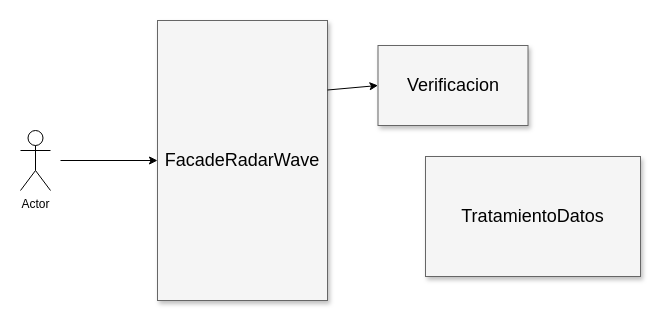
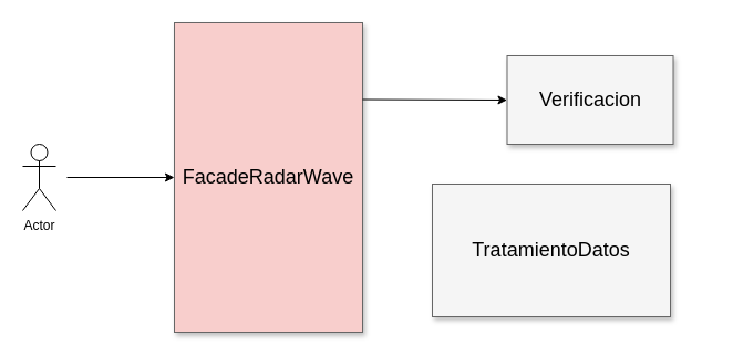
- <mxCell id="3" value="Verificacion" style="whiteSpace=wrap;html=1;shadow=1;fontSize=18;fillColor=#f5f5f5;strokeColor=#666666;" parent="1" vertex="1"><mxGeometry x="377.5" y="45" width="150" height="80" as="geometry" /></mxCell>
+ <mxCell id="3" value="Verificacion" style="whiteSpace=wrap;html=1;shadow=1;fontSize=18;fillColor=#f5f5f5;strokeColor=#666666;" parent="1" vertex="1"><mxGeometry x="457.5" y="50" width="150" height="80" as="geometry" /></mxCell>
- <mxCell id="2" value="FacadeRadarWave" style="whiteSpace=wrap;html=1;shadow=1;fontSize=18;fillColor=#f5f5f5;strokeColor=#666666;" parent="1" vertex="1"><mxGeometry x="157" y="20" width="170" height="280" as="geometry" /></mxCell>
+ <mxCell id="2" value="FacadeRadarWave" style="whiteSpace=wrap;html=1;shadow=1;fontSize=18;fillColor=#f8cecc;strokeColor=#666666;" parent="1" vertex="1"><mxGeometry x="157" y="20" width="170" height="280" as="geometry" /></mxCell>
- <mxCell id="4" value="TratamientoDatos" style="whiteSpace=wrap;html=1;shadow=1;fontSize=18;fillColor=#f5f5f5;strokeColor=#666666;" parent="1" vertex="1"><mxGeometry x="425" y="156" width="215" height="120" as="geometry" /></mxCell>
+ <mxCell id="4" value="TratamientoDatos" style="whiteSpace=wrap;html=1;shadow=1;fontSize=18;fillColor=#f5f5f5;strokeColor=#666666;" parent="1" vertex="1"><mxGeometry x="390" y="166" width="215" height="120" as="geometry" /></mxCell>
